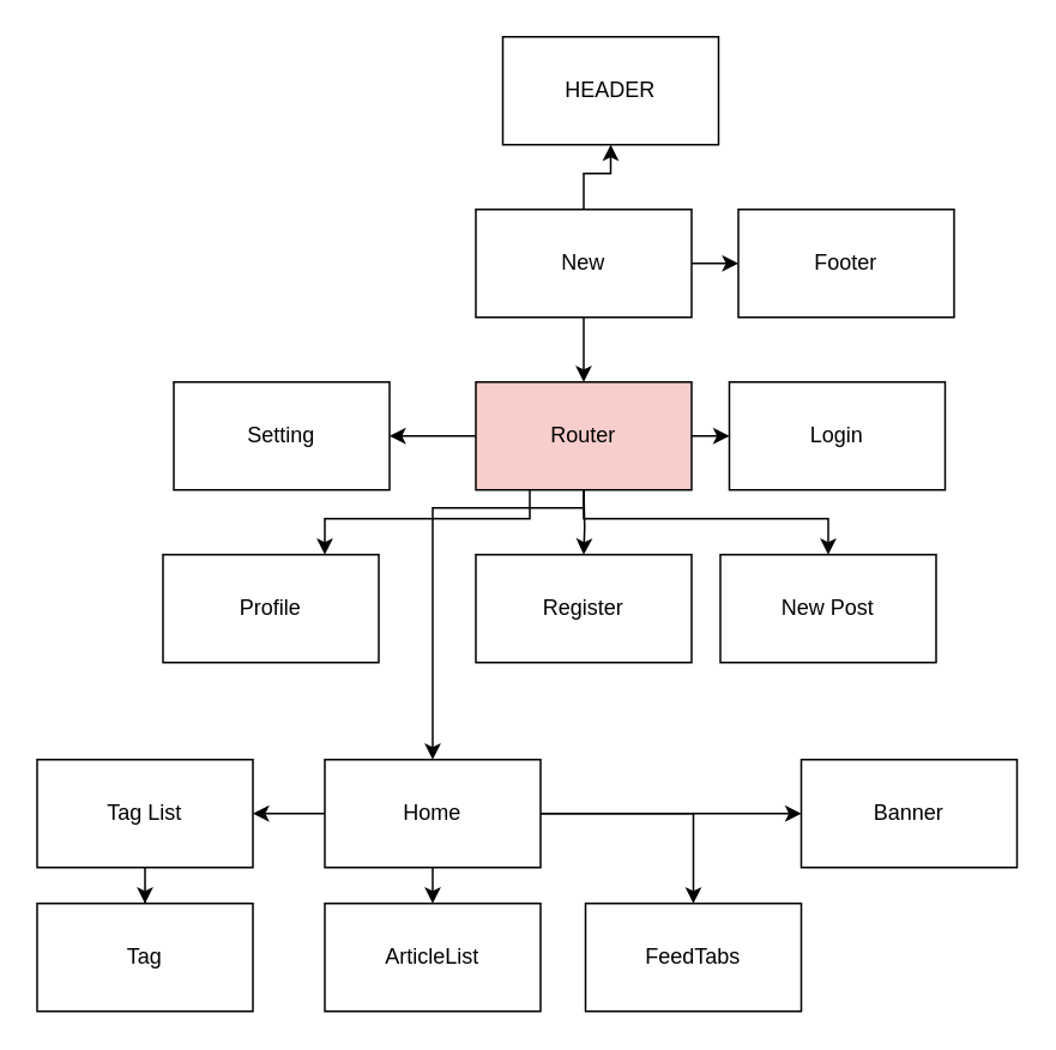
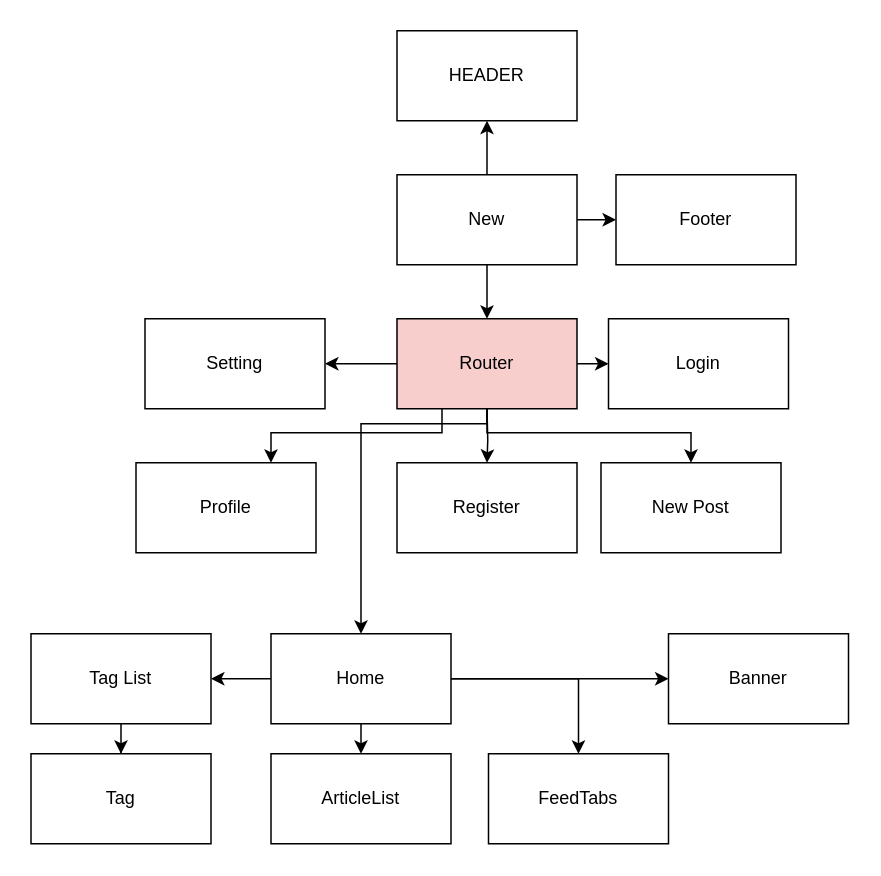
- <mxCell id="13" value="HEADER" style="rounded=0;whiteSpace=wrap;html=1;" parent="1" vertex="1"><mxGeometry x="279" y="20" width="120" height="60" as="geometry" /></mxCell>
+ <mxCell id="13" value="HEADER" style="rounded=0;whiteSpace=wrap;html=1;" parent="1" vertex="1"><mxGeometry x="264" y="20" width="120" height="60" as="geometry" /></mxCell>
